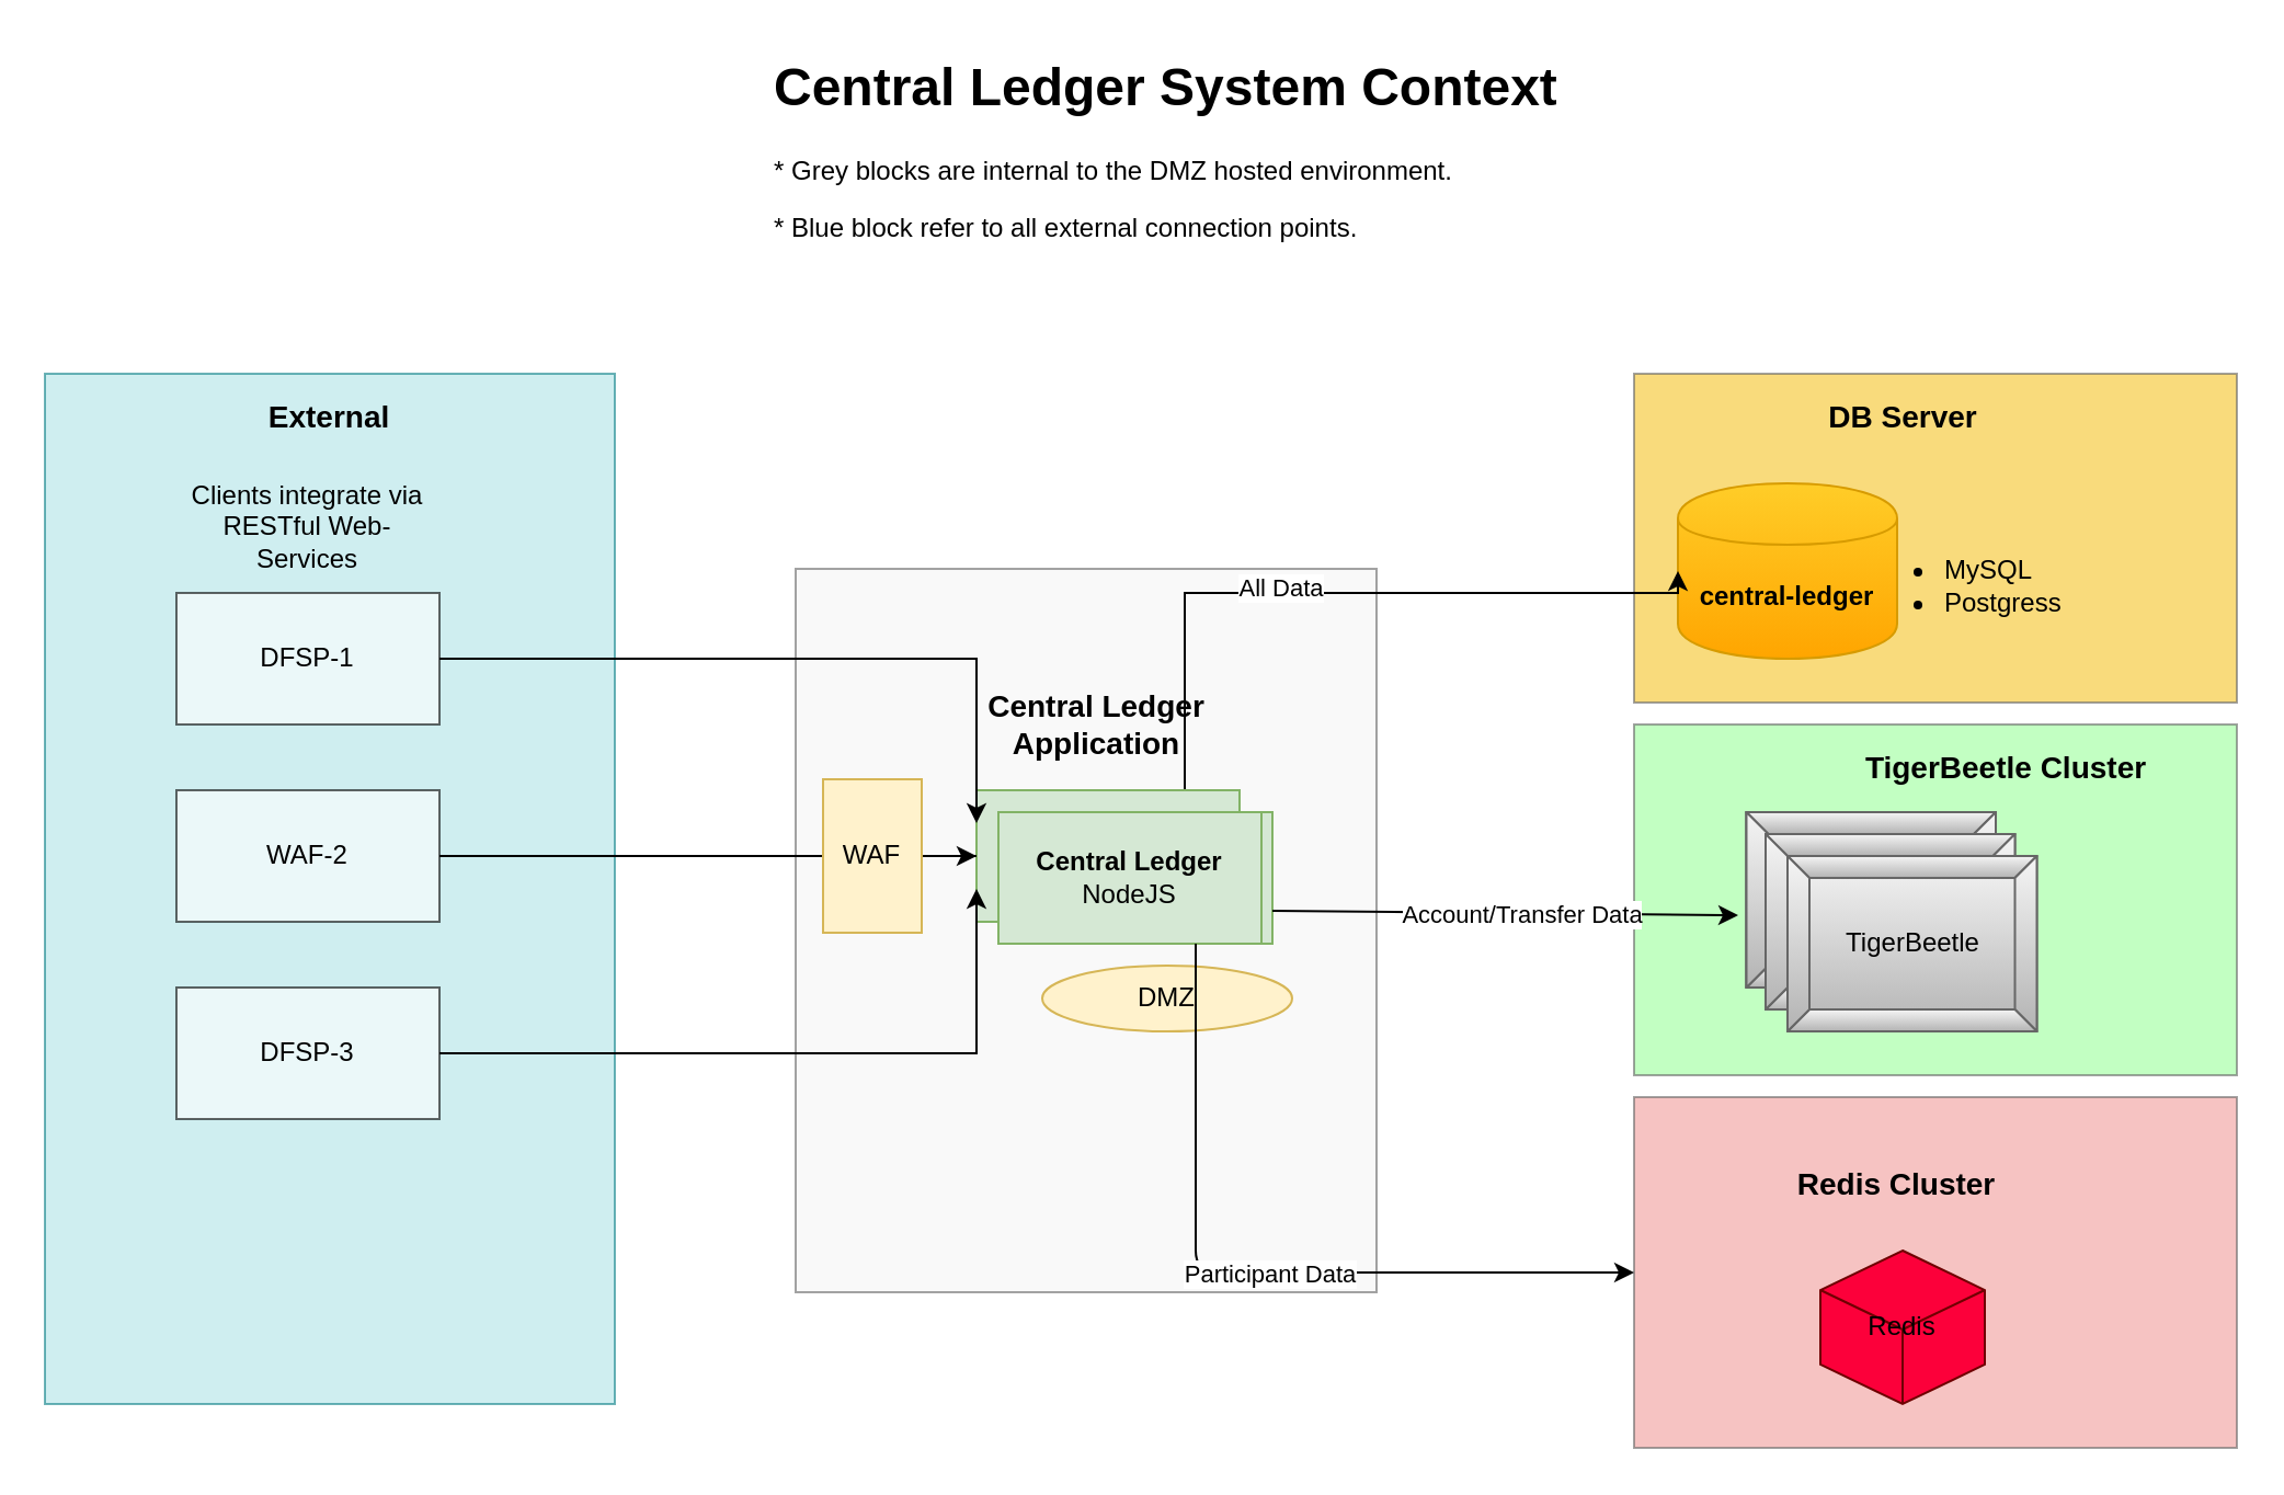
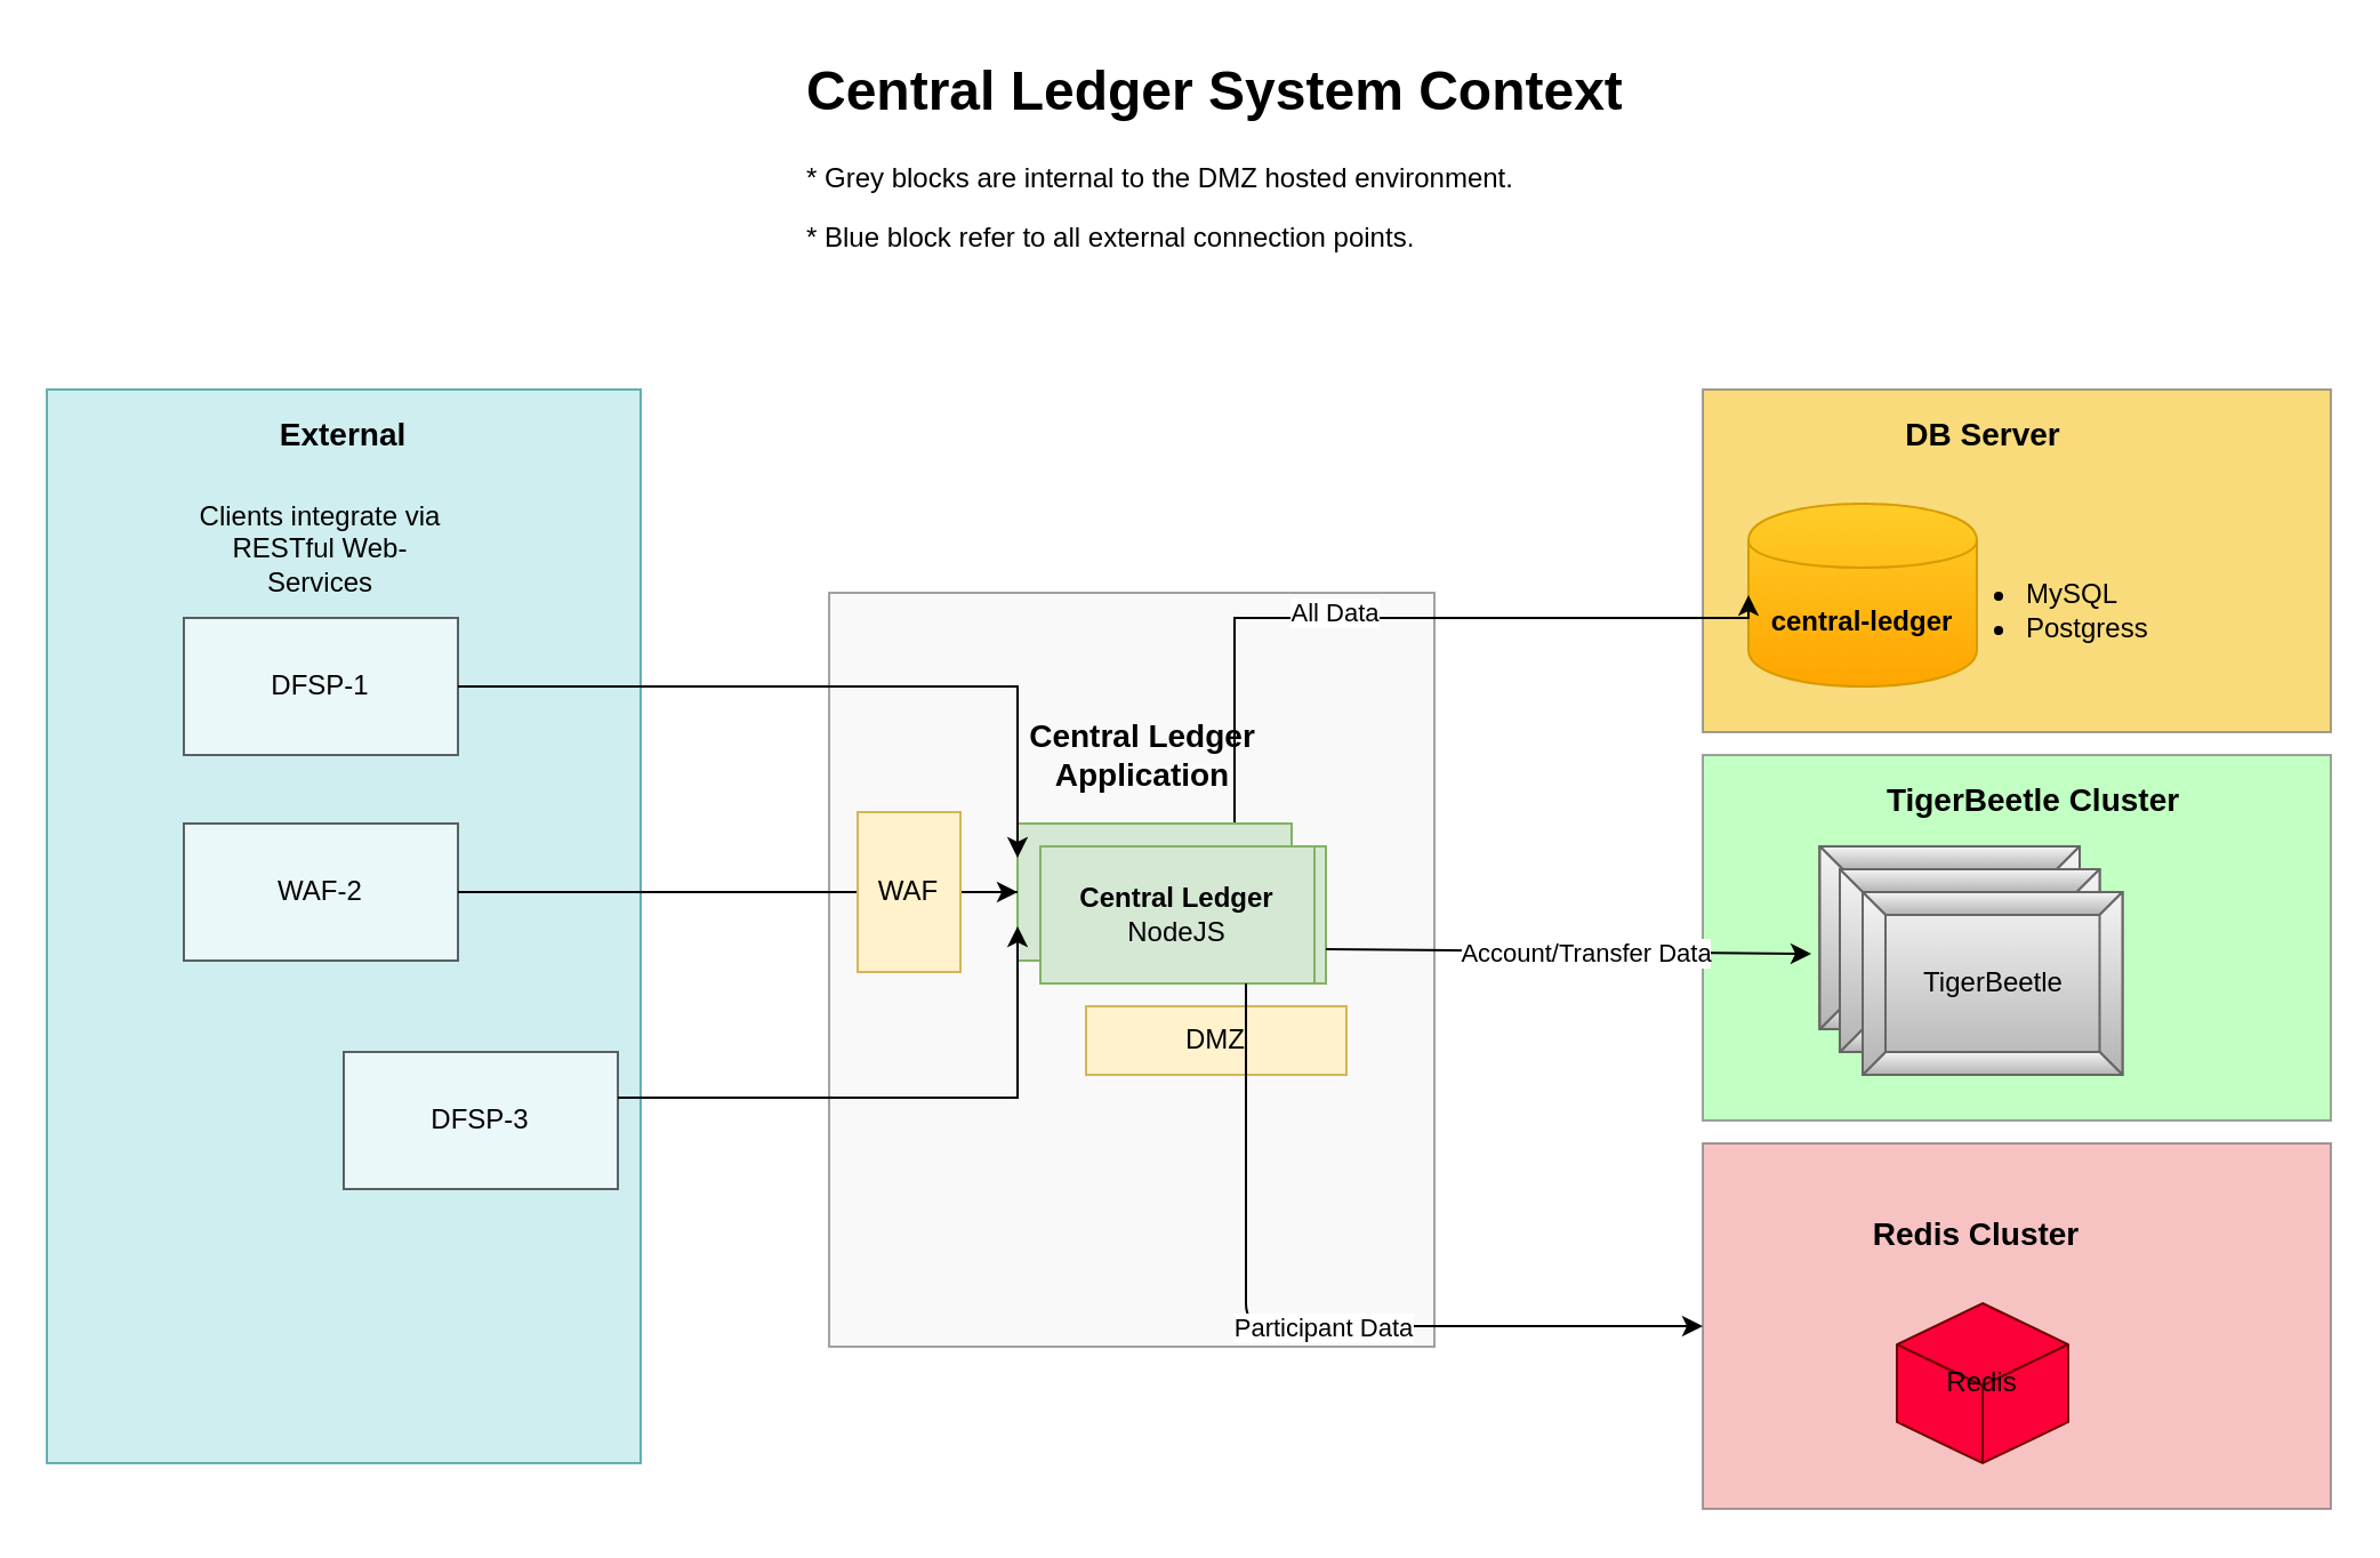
- <mxCell id="22" value="TigerBeetle Cluster" style="text;html=1;strokeColor=none;fillColor=none;align=center;verticalAlign=middle;whiteSpace=wrap;rounded=0;opacity=60;fontSize=14;fontStyle=1" parent="1" vertex="1"><mxGeometry x="840" y="340" width="150" height="20" as="geometry" /></mxCell>
+ <mxCell id="22" value="TigerBeetle Cluster" style="text;html=1;strokeColor=none;fillColor=none;align=center;verticalAlign=middle;whiteSpace=wrap;rounded=0;opacity=60;fontSize=14;fontStyle=1" parent="1" vertex="1"><mxGeometry x="815" y="340" width="150" height="20" as="geometry" /></mxCell>
- <mxCell id="31" value="&lt;font color=&quot;#000000&quot;&gt;DMZ&lt;/font&gt;" style="ellipse;whiteSpace=wrap;html=1;fillColor=#fff2cc;strokeColor=#d6b656;" parent="1" vertex="1"><mxGeometry x="475" y="440" width="114" height="30" as="geometry" /></mxCell>
+ <mxCell id="31" value="&lt;font color=&quot;#000000&quot;&gt;DMZ&lt;/font&gt;" style="rounded=0;whiteSpace=wrap;html=1;fillColor=#fff2cc;strokeColor=#d6b656;" parent="1" vertex="1"><mxGeometry x="475" y="440" width="114" height="30" as="geometry" /></mxCell>
- <mxCell id="20" value="DFSP-3" style="rounded=0;whiteSpace=wrap;html=1;fontSize=12;opacity=60;" parent="1" vertex="1"><mxGeometry x="80" y="450" width="120" height="60" as="geometry" /></mxCell>
+ <mxCell id="20" value="DFSP-3" style="rounded=0;whiteSpace=wrap;html=1;fontSize=12;opacity=60;" parent="1" vertex="1"><mxGeometry x="150" y="460" width="120" height="60" as="geometry" /></mxCell>
